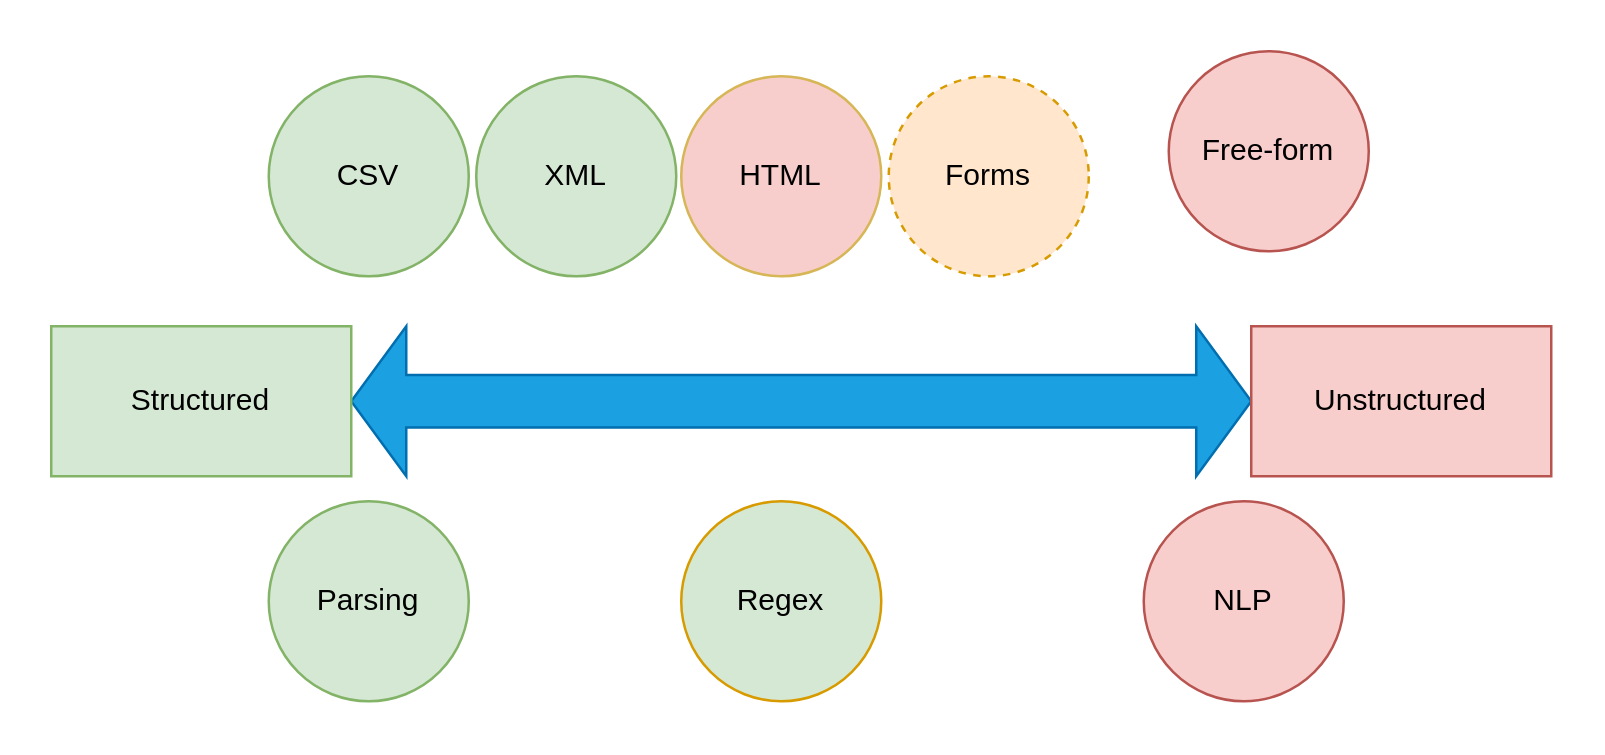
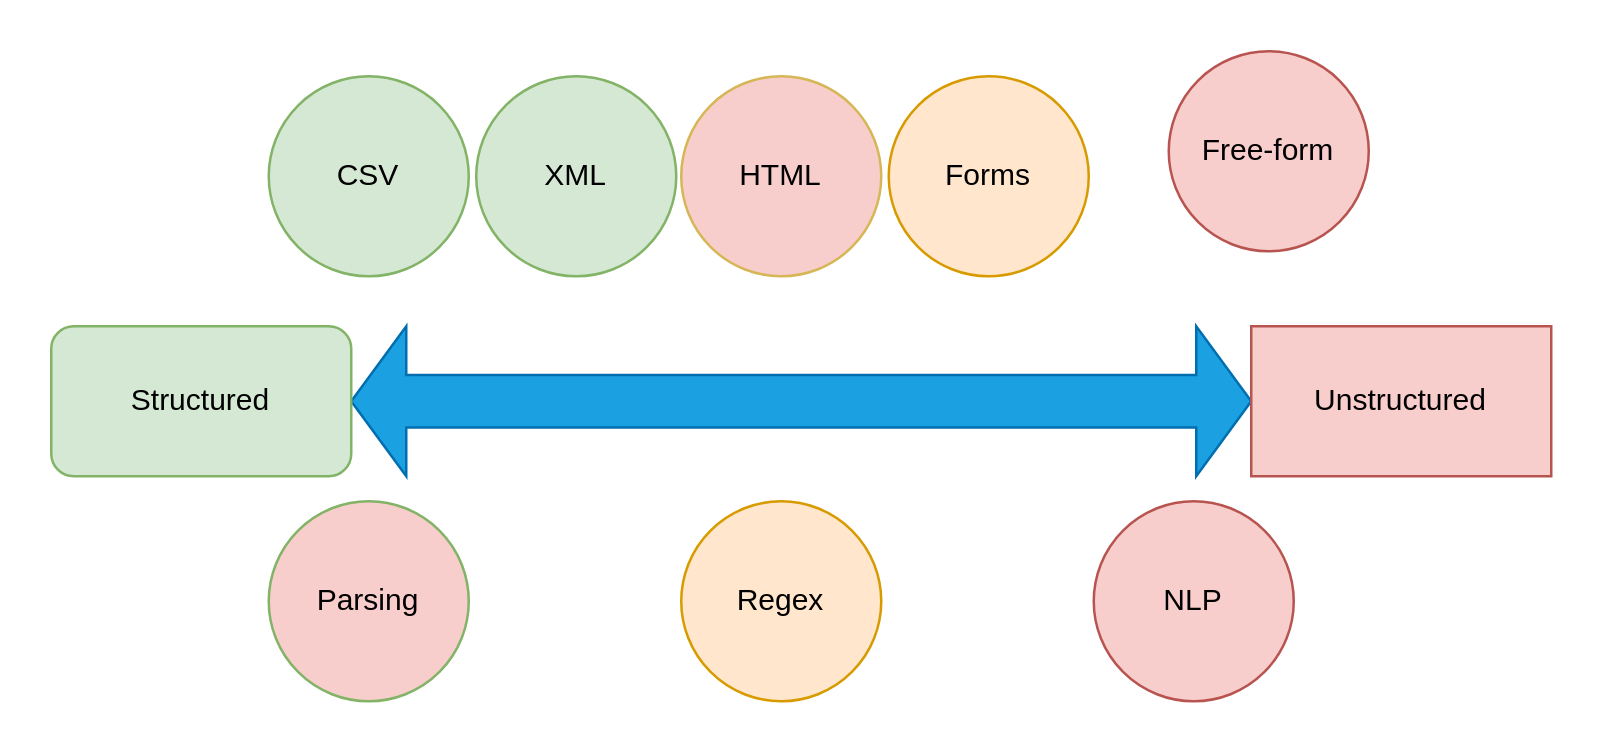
- <mxCell id="9" value="Forms" style="ellipse;whiteSpace=wrap;html=1;aspect=fixed;fillColor=#ffe6cc;strokeColor=#d79b00;dashed=1;" parent="1" vertex="1"><mxGeometry x="355" y="30" width="80" height="80" as="geometry" /></mxCell>
+ <mxCell id="9" value="Forms" style="ellipse;whiteSpace=wrap;html=1;aspect=fixed;fillColor=#ffe6cc;strokeColor=#d79b00;" parent="1" vertex="1"><mxGeometry x="355" y="30" width="80" height="80" as="geometry" /></mxCell>
- <mxCell id="3" value="Structured" style="rounded=0;whiteSpace=wrap;html=1;fillColor=#d5e8d4;strokeColor=#82b366;" parent="1" vertex="1"><mxGeometry x="20" y="130" width="120" height="60" as="geometry" /></mxCell>
+ <mxCell id="3" value="Structured" style="whiteSpace=wrap;html=1;fillColor=#d5e8d4;strokeColor=#82b366;rounded=1;" parent="1" vertex="1"><mxGeometry x="20" y="130" width="120" height="60" as="geometry" /></mxCell>
- <mxCell id="12" value="Parsing" style="ellipse;whiteSpace=wrap;html=1;aspect=fixed;fillColor=#d5e8d4;strokeColor=#82b366;" vertex="1" parent="1"><mxGeometry x="107" y="200" width="80" height="80" as="geometry" /></mxCell>
+ <mxCell id="12" value="Parsing" style="ellipse;whiteSpace=wrap;html=1;aspect=fixed;fillColor=#f8cecc;strokeColor=#82b366;" vertex="1" parent="1"><mxGeometry x="107" y="200" width="80" height="80" as="geometry" /></mxCell>
- <mxCell id="11" value="Regex" style="ellipse;whiteSpace=wrap;html=1;aspect=fixed;fillColor=#d5e8d4;strokeColor=#d79b00;" vertex="1" parent="1"><mxGeometry x="272" y="200" width="80" height="80" as="geometry" /></mxCell>
+ <mxCell id="11" value="Regex" style="ellipse;whiteSpace=wrap;html=1;aspect=fixed;fillColor=#ffe6cc;strokeColor=#d79b00;" vertex="1" parent="1"><mxGeometry x="272" y="200" width="80" height="80" as="geometry" /></mxCell>
- <mxCell id="10" value="NLP" style="ellipse;whiteSpace=wrap;html=1;aspect=fixed;fillColor=#f8cecc;strokeColor=#b85450;" vertex="1" parent="1"><mxGeometry x="457" y="200" width="80" height="80" as="geometry" /></mxCell>
+ <mxCell id="10" value="NLP" style="ellipse;whiteSpace=wrap;html=1;aspect=fixed;fillColor=#f8cecc;strokeColor=#b85450;" vertex="1" parent="1"><mxGeometry x="437" y="200" width="80" height="80" as="geometry" /></mxCell>
